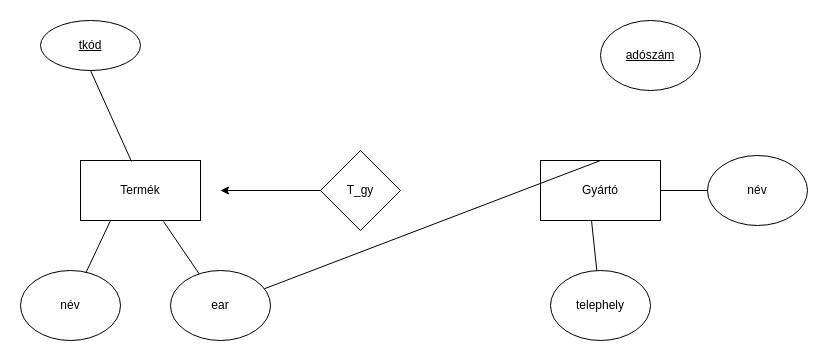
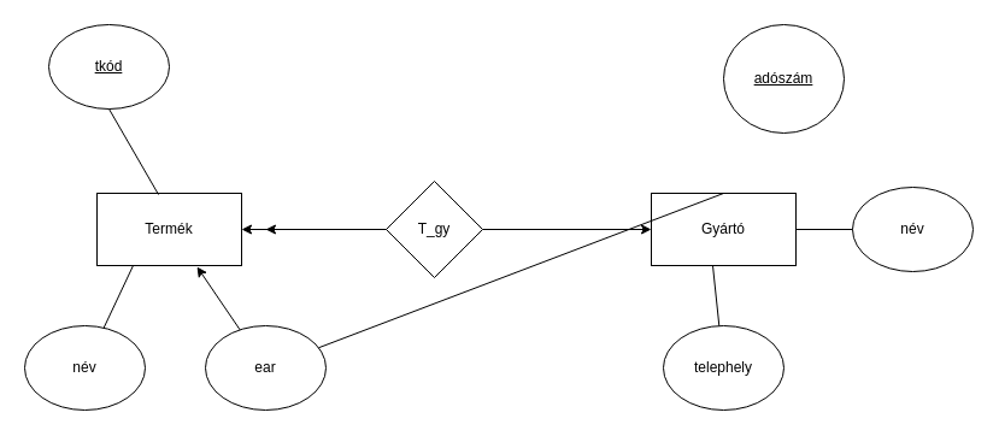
- <mxCell id="5" value="&lt;u&gt;tkód&lt;/u&gt;" style="ellipse;whiteSpace=wrap;html=1;" vertex="1" parent="1"><mxGeometry x="40" y="20" width="100" height="50" as="geometry" /></mxCell>
+ <mxCell id="5" value="&lt;u&gt;tkód&lt;/u&gt;" style="ellipse;whiteSpace=wrap;html=1;" vertex="1" parent="1"><mxGeometry x="40" y="20" width="100" height="70" as="geometry" /></mxCell>
- <mxCell id="8" value="&lt;u&gt;adószám&lt;/u&gt;" style="ellipse;whiteSpace=wrap;html=1;" vertex="1" parent="1"><mxGeometry x="600" y="20" width="100" height="70" as="geometry" /></mxCell>
+ <mxCell id="8" value="&lt;u&gt;adószám&lt;/u&gt;" style="ellipse;whiteSpace=wrap;html=1;" vertex="1" parent="1"><mxGeometry x="600" y="20" width="100" height="90" as="geometry" /></mxCell>
+ <mxCell id="18" value="" style="endArrow=classic;html=1;rounded=0;entryX=1;entryY=0.5;entryDx=0;entryDy=0;exitX=0;exitY=0.5;exitDx=0;exitDy=0;" edge="1" parent="1" source="3" target="2"><mxGeometry width="50" height="50" relative="1" as="geometry"><mxPoint x="370" y="400" as="sourcePoint" /><mxPoint x="420" y="350" as="targetPoint" /></mxGeometry></mxCell>
+ <mxCell id="17" value="" style="endArrow=classic;html=1;rounded=0;entryX=0;entryY=0.5;entryDx=0;entryDy=0;exitX=1;exitY=0.5;exitDx=0;exitDy=0;" edge="1" parent="1" source="3" target="4"><mxGeometry width="50" height="50" relative="1" as="geometry"><mxPoint x="370" y="400" as="sourcePoint" /><mxPoint x="420" y="350" as="targetPoint" /></mxGeometry></mxCell>
- <mxCell id="13" value="" style="endArrow=none;html=1;rounded=0;entryX=0.692;entryY=1.017;entryDx=0;entryDy=0;entryPerimeter=0;" edge="1" parent="1" source="7" target="2"><mxGeometry width="50" height="50" relative="1" as="geometry"><mxPoint x="370" y="400" as="sourcePoint" /><mxPoint x="420" y="350" as="targetPoint" /></mxGeometry></mxCell>
+ <mxCell id="13" value="" style="endArrow=classic;html=1;rounded=0;entryX=0.692;entryY=1.017;entryDx=0;entryDy=0;entryPerimeter=0;" edge="1" parent="1" source="7" target="2"><mxGeometry width="50" height="50" relative="1" as="geometry"><mxPoint x="370" y="400" as="sourcePoint" /><mxPoint x="420" y="350" as="targetPoint" /></mxGeometry></mxCell>
